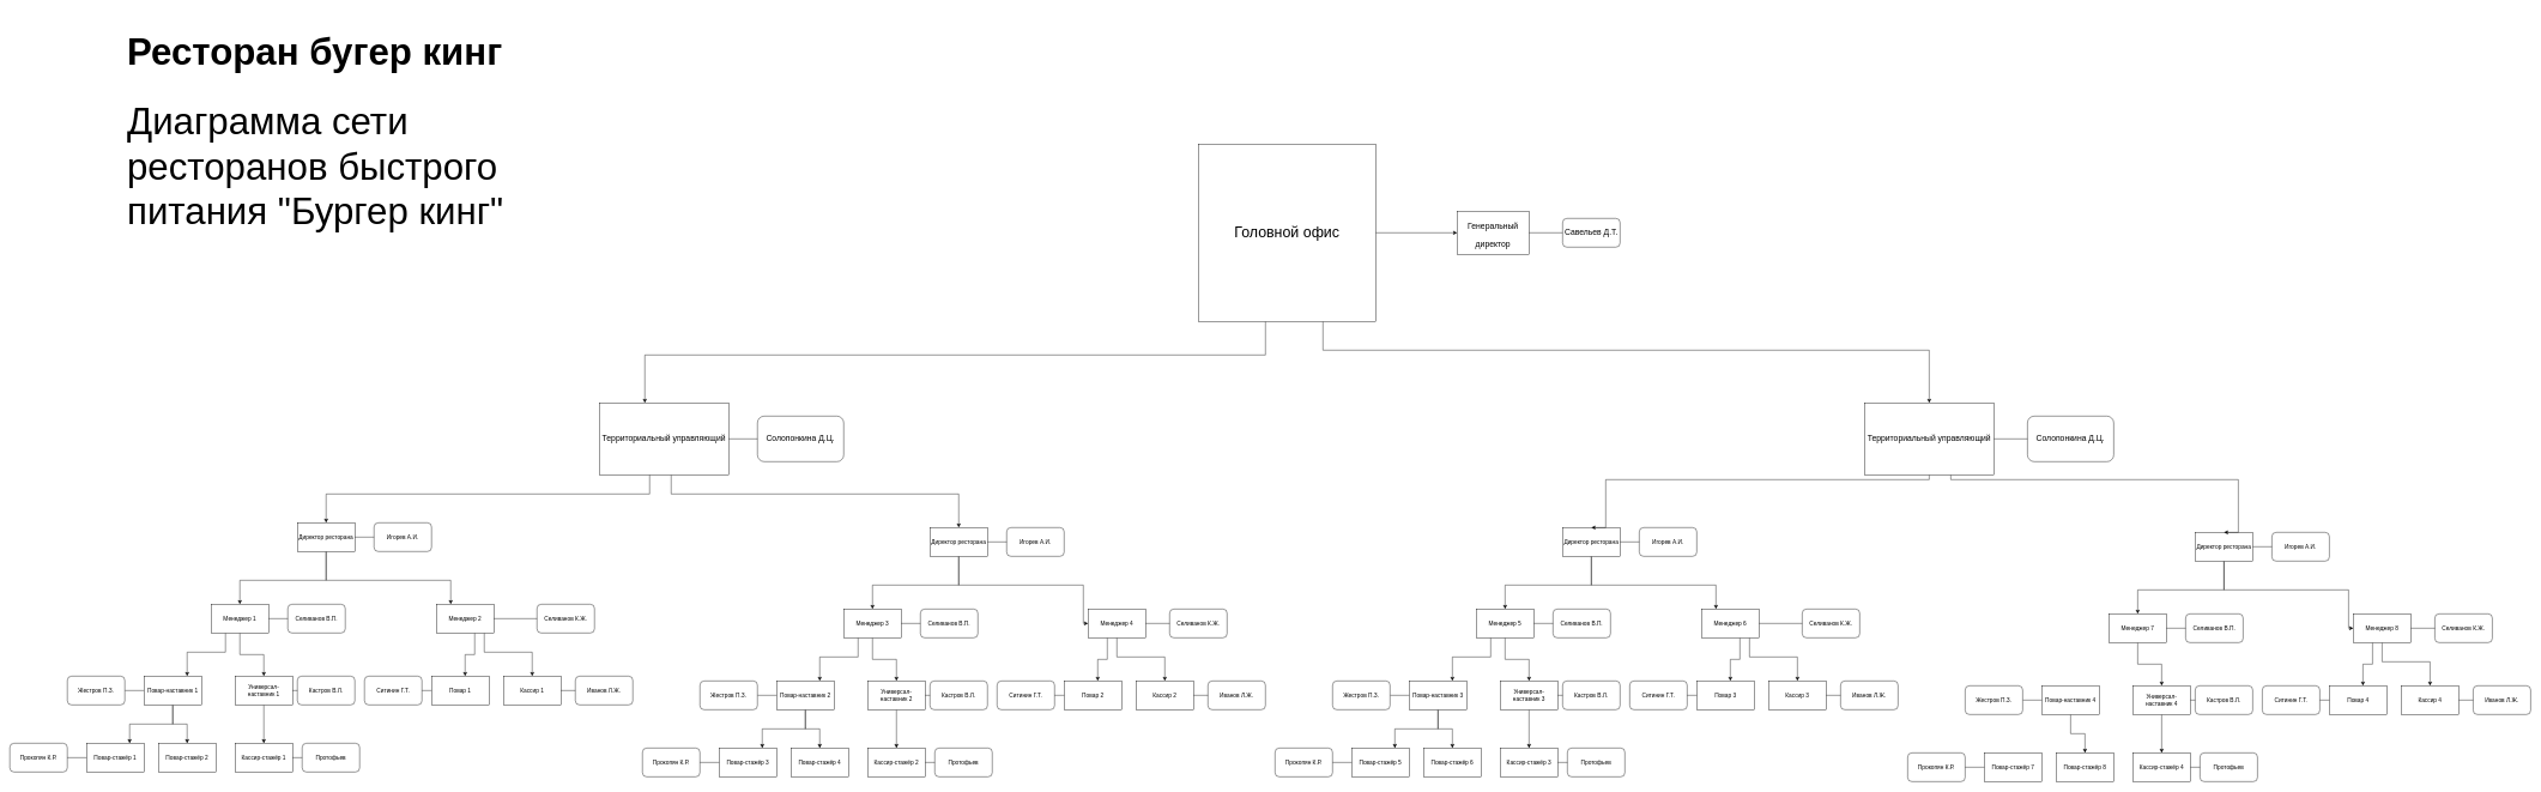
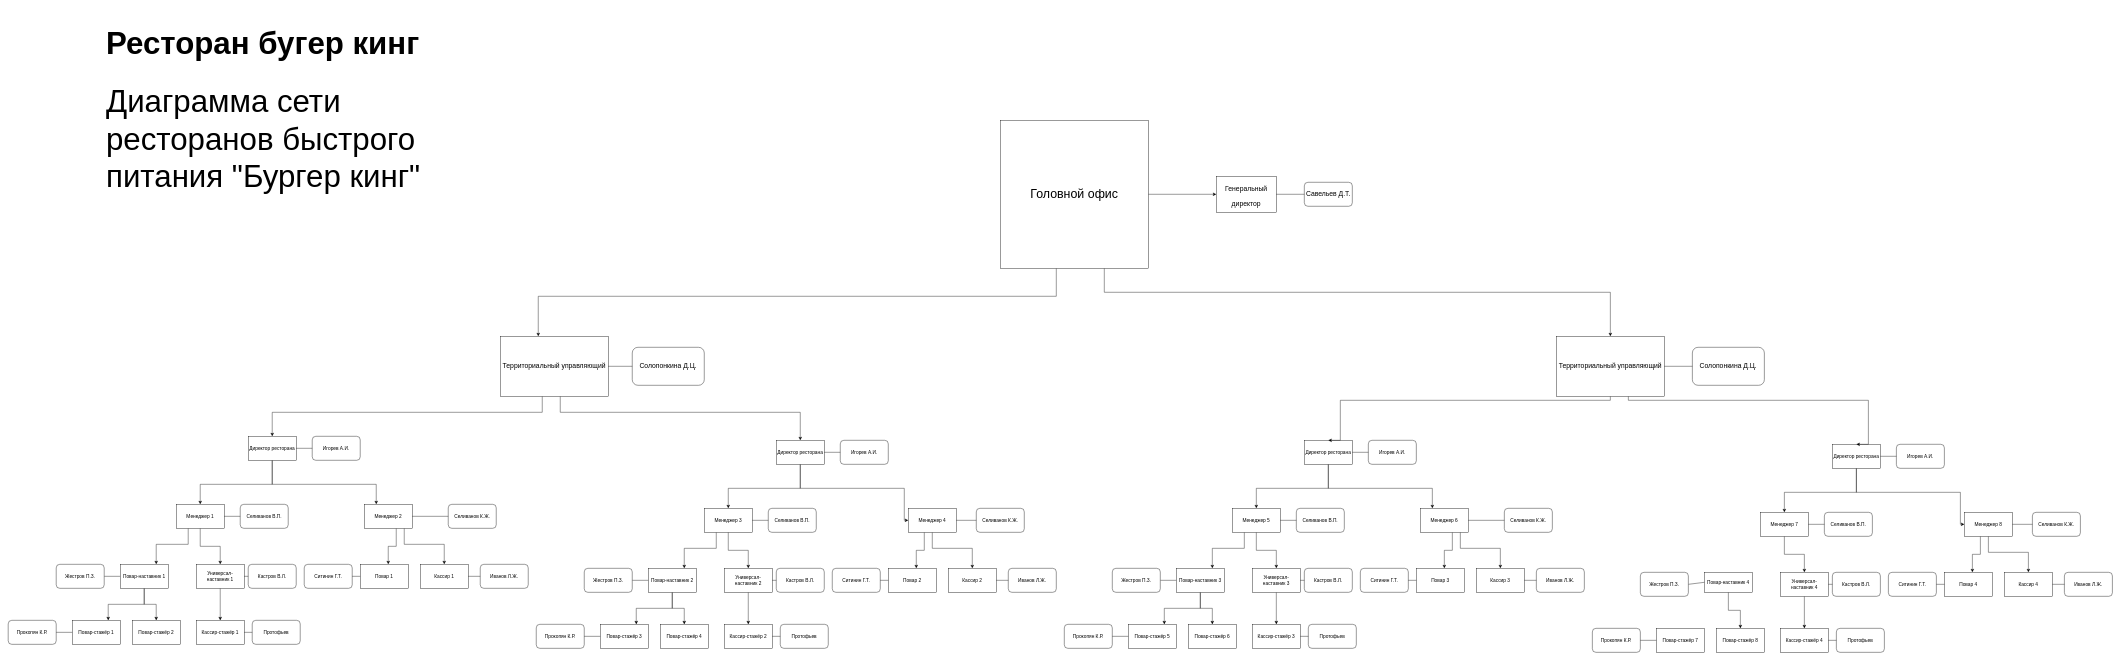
- <mxCell id="132" value="Повар-наставник 4" style="rounded=0;whiteSpace=wrap;html=1;" vertex="1" parent="1"><mxGeometry x="4260" y="1430" width="120" height="60" as="geometry" /></mxCell>
+ <mxCell id="132" value="Повар-наставник 4" style="rounded=0;whiteSpace=wrap;html=1;" vertex="1" parent="1"><mxGeometry x="4260" y="1430" width="120" height="50" as="geometry" /></mxCell>
